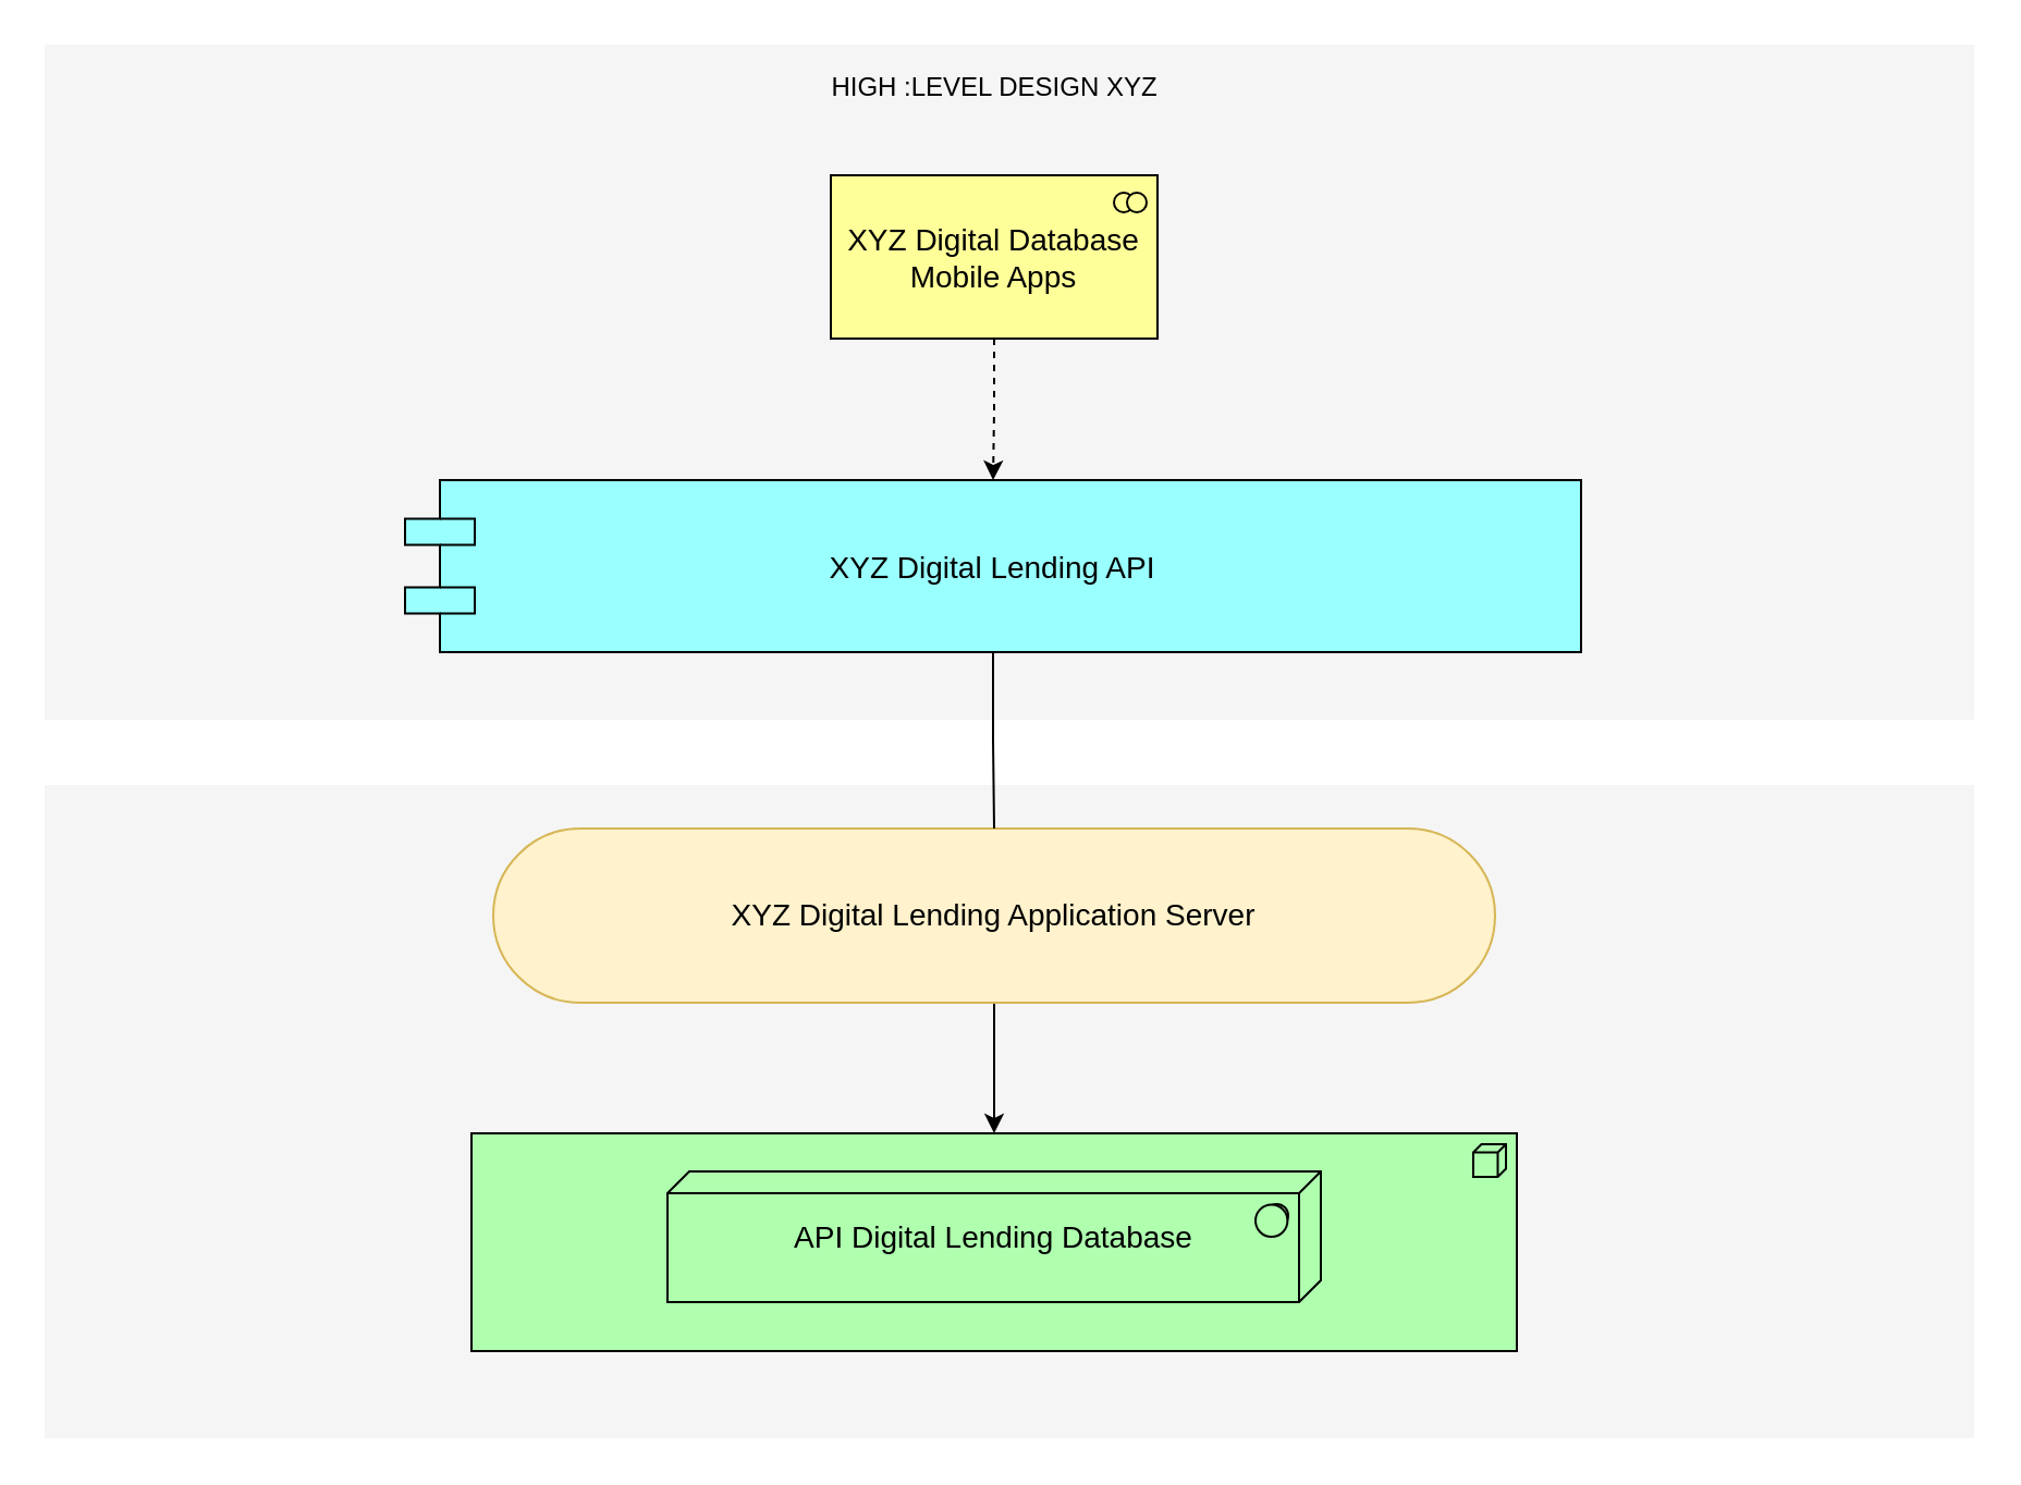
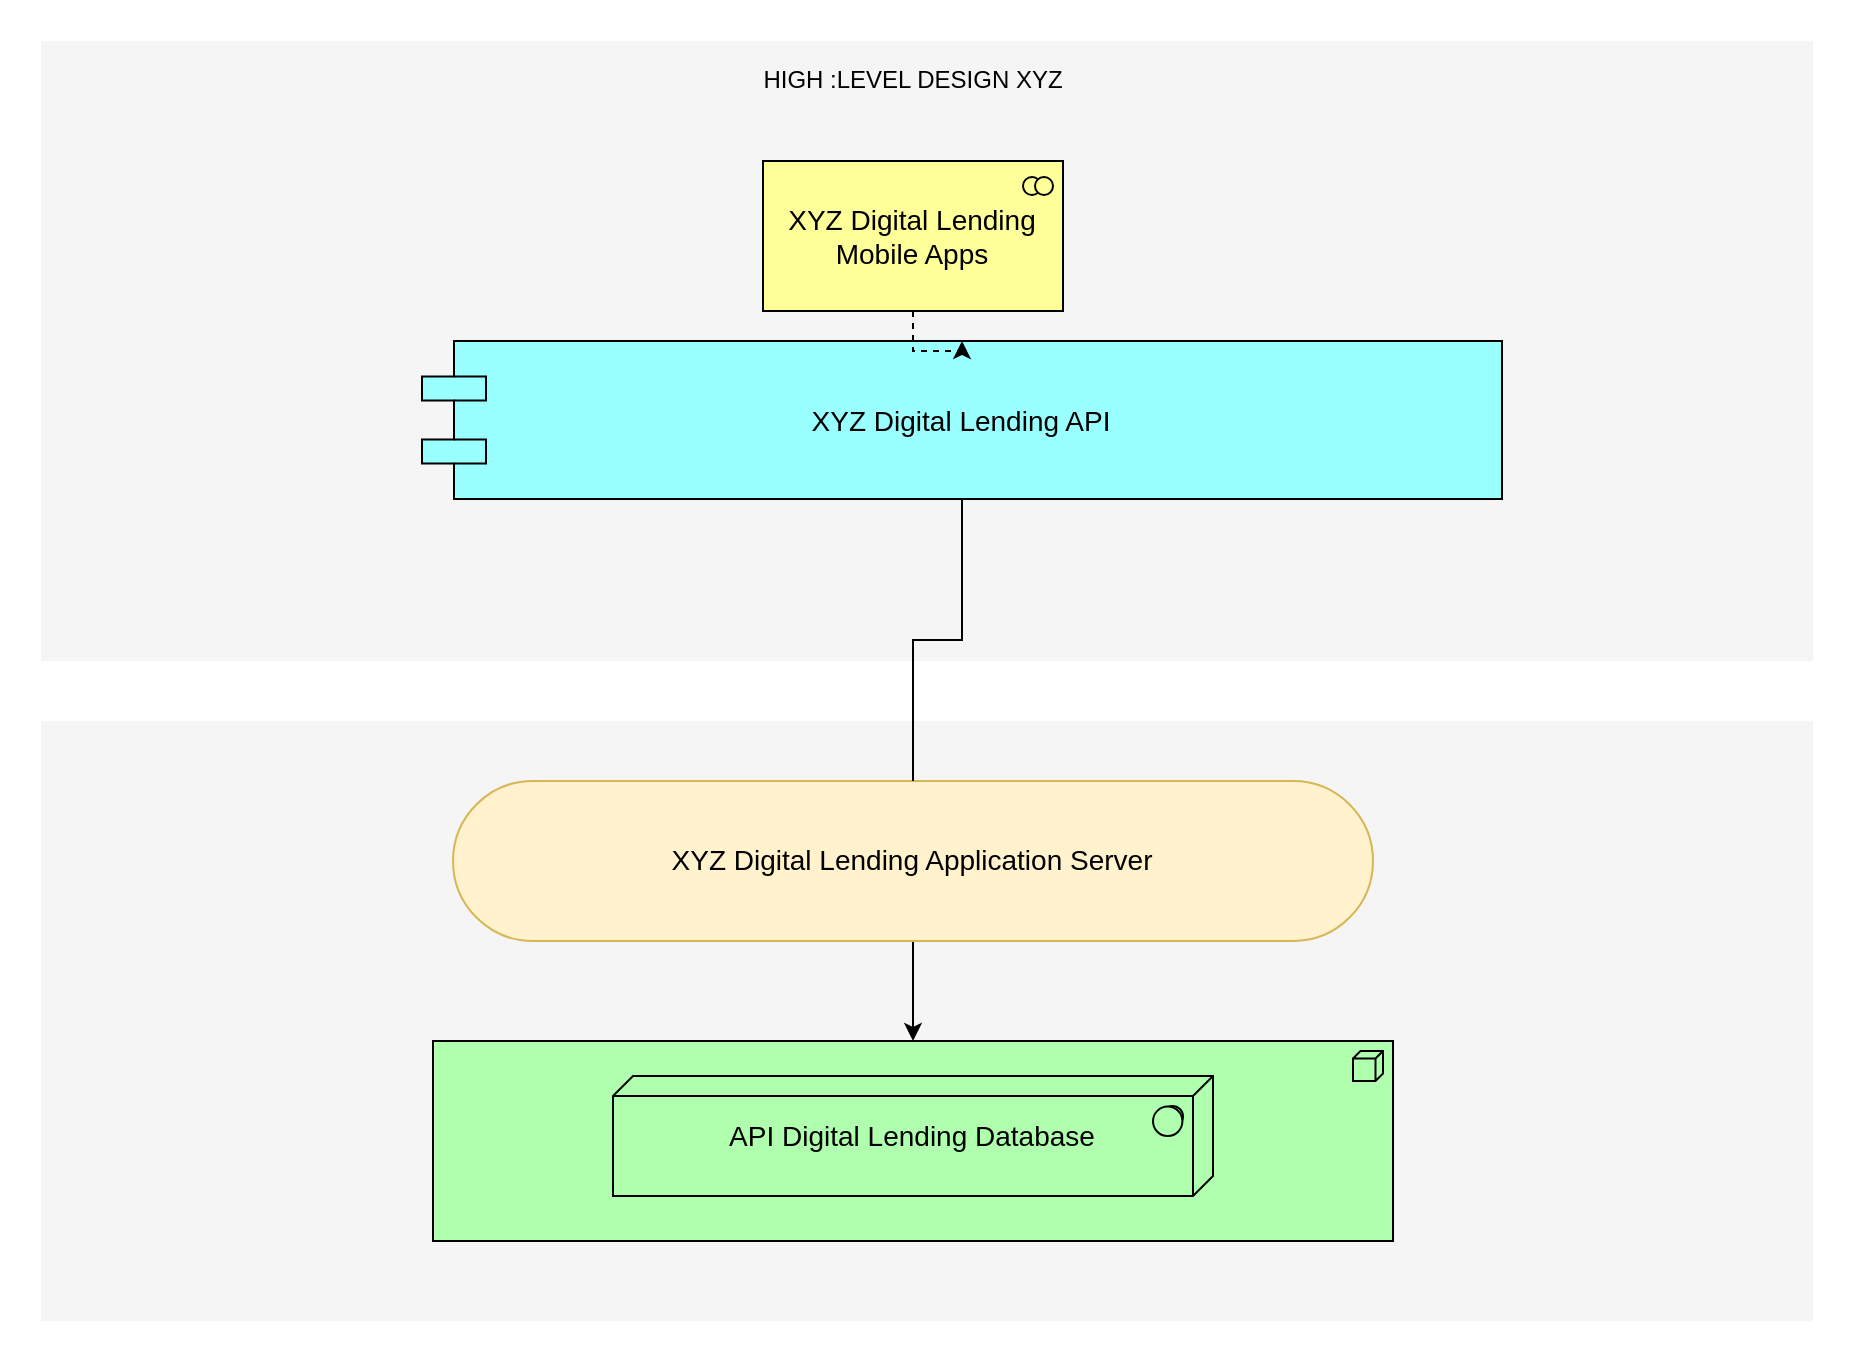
- <mxCell id="11" value="XYZ Digital Database Mobile Apps" style="html=1;whiteSpace=wrap;fillColor=#ffff99;shape=mxgraph.archimate3.application;appType=collab;archiType=square;fontSize=14;" parent="1" vertex="1"><mxGeometry x="381" y="80" width="150" height="75" as="geometry" /></mxCell>
+ <mxCell id="11" value="XYZ Digital Lending Mobile Apps" style="html=1;whiteSpace=wrap;fillColor=#ffff99;shape=mxgraph.archimate3.application;appType=collab;archiType=square;fontSize=14;" parent="1" vertex="1"><mxGeometry x="381" y="80" width="150" height="75" as="geometry" /></mxCell>
- <mxCell id="9" value="XYZ Digital Lending API" style="shape=component;align=center;fillColor=#99ffff;gradientColor=none;fontSize=14;" parent="1" vertex="1"><mxGeometry x="185.5" y="220" width="540" height="79" as="geometry" /></mxCell>
+ <mxCell id="9" value="XYZ Digital Lending API" style="shape=component;align=center;fillColor=#99ffff;gradientColor=none;fontSize=14;" parent="1" vertex="1"><mxGeometry x="210.5" y="170" width="540" height="79" as="geometry" /></mxCell>
- <mxCell id="7" value="XYZ Digital Lending Application Server" style="html=1;whiteSpace=wrap;fillColor=#fff2cc;shape=mxgraph.archimate3.service;fontSize=14;strokeColor=#d6b656;" parent="1" vertex="1"><mxGeometry x="226" y="380" width="460" height="80" as="geometry" /></mxCell>
+ <mxCell id="7" value="XYZ Digital Lending Application Server" style="html=1;whiteSpace=wrap;fillColor=#fff2cc;shape=mxgraph.archimate3.service;fontSize=14;strokeColor=#d6b656;" parent="1" vertex="1"><mxGeometry x="226" y="390" width="460" height="80" as="geometry" /></mxCell>
